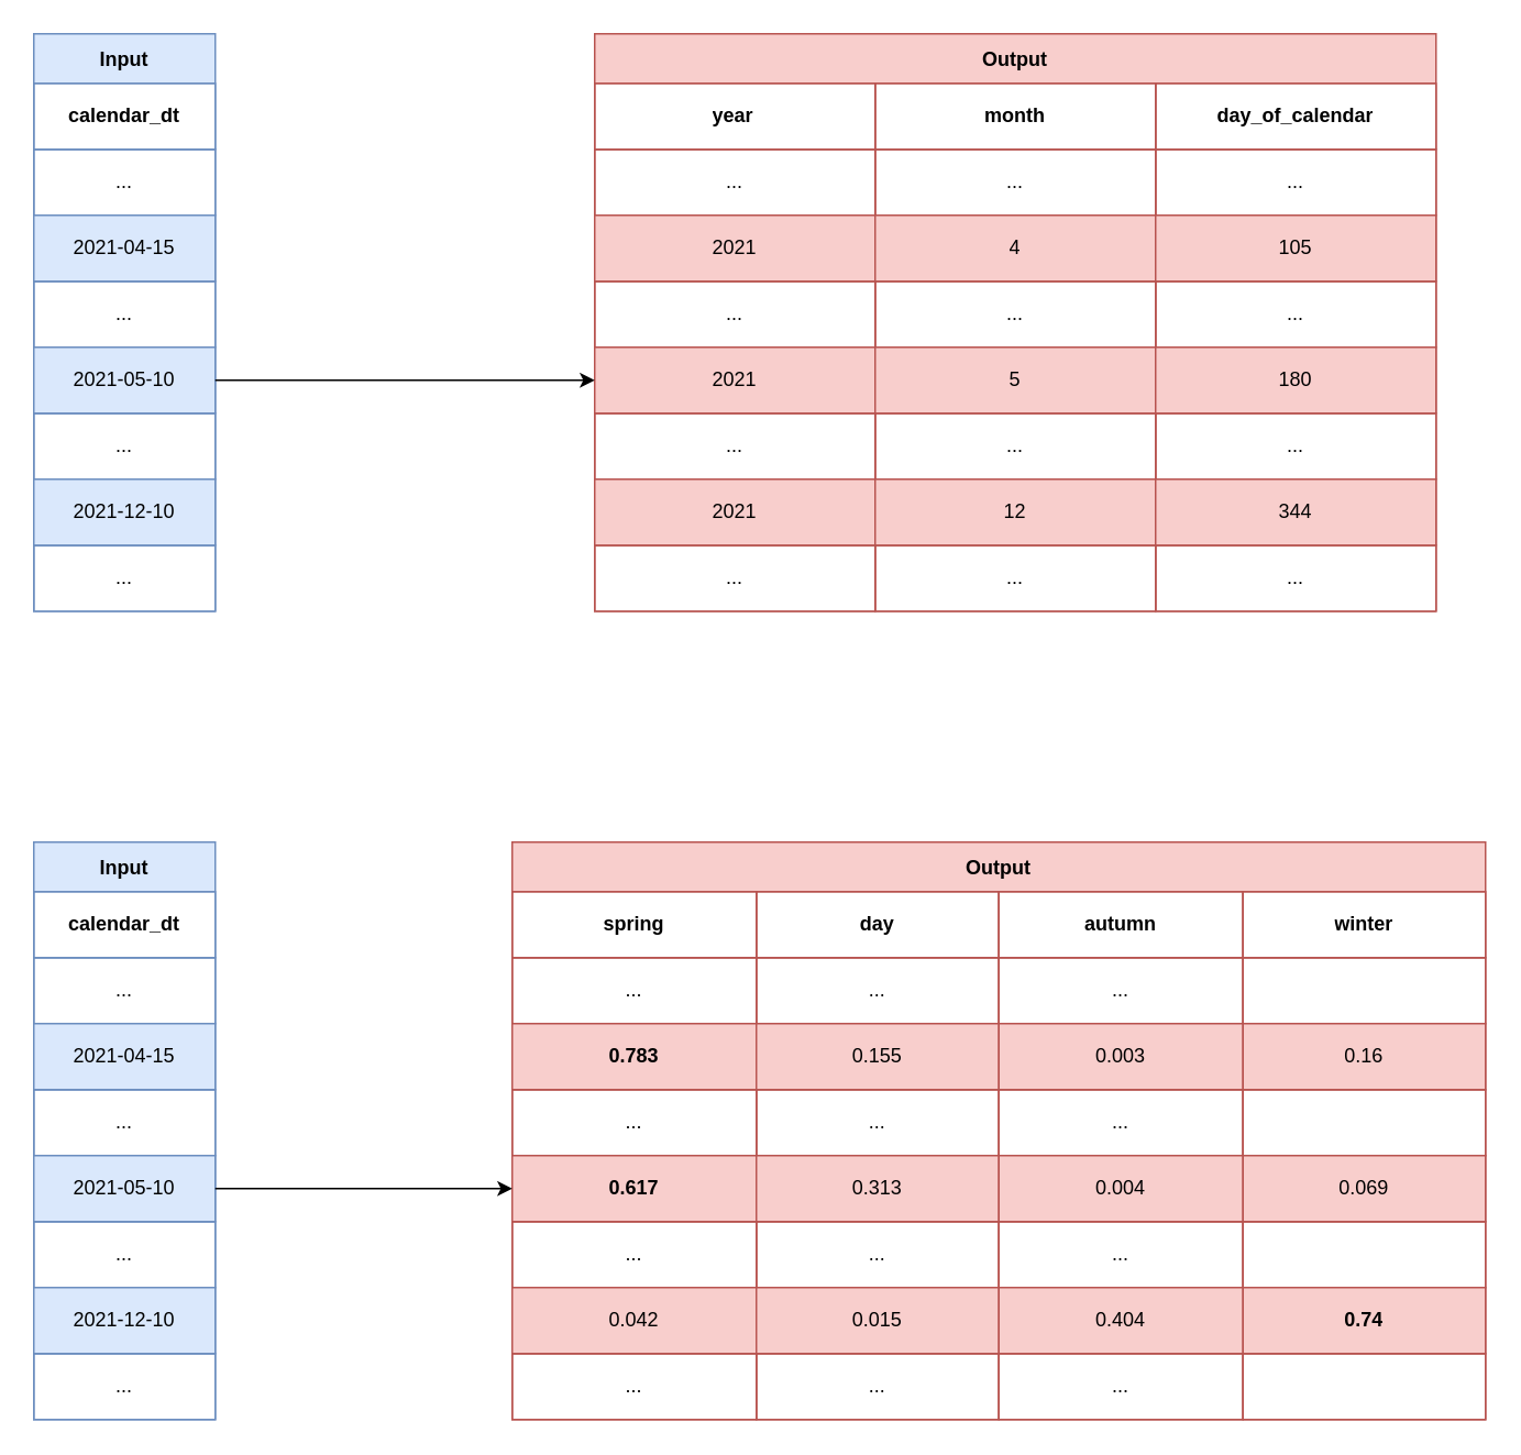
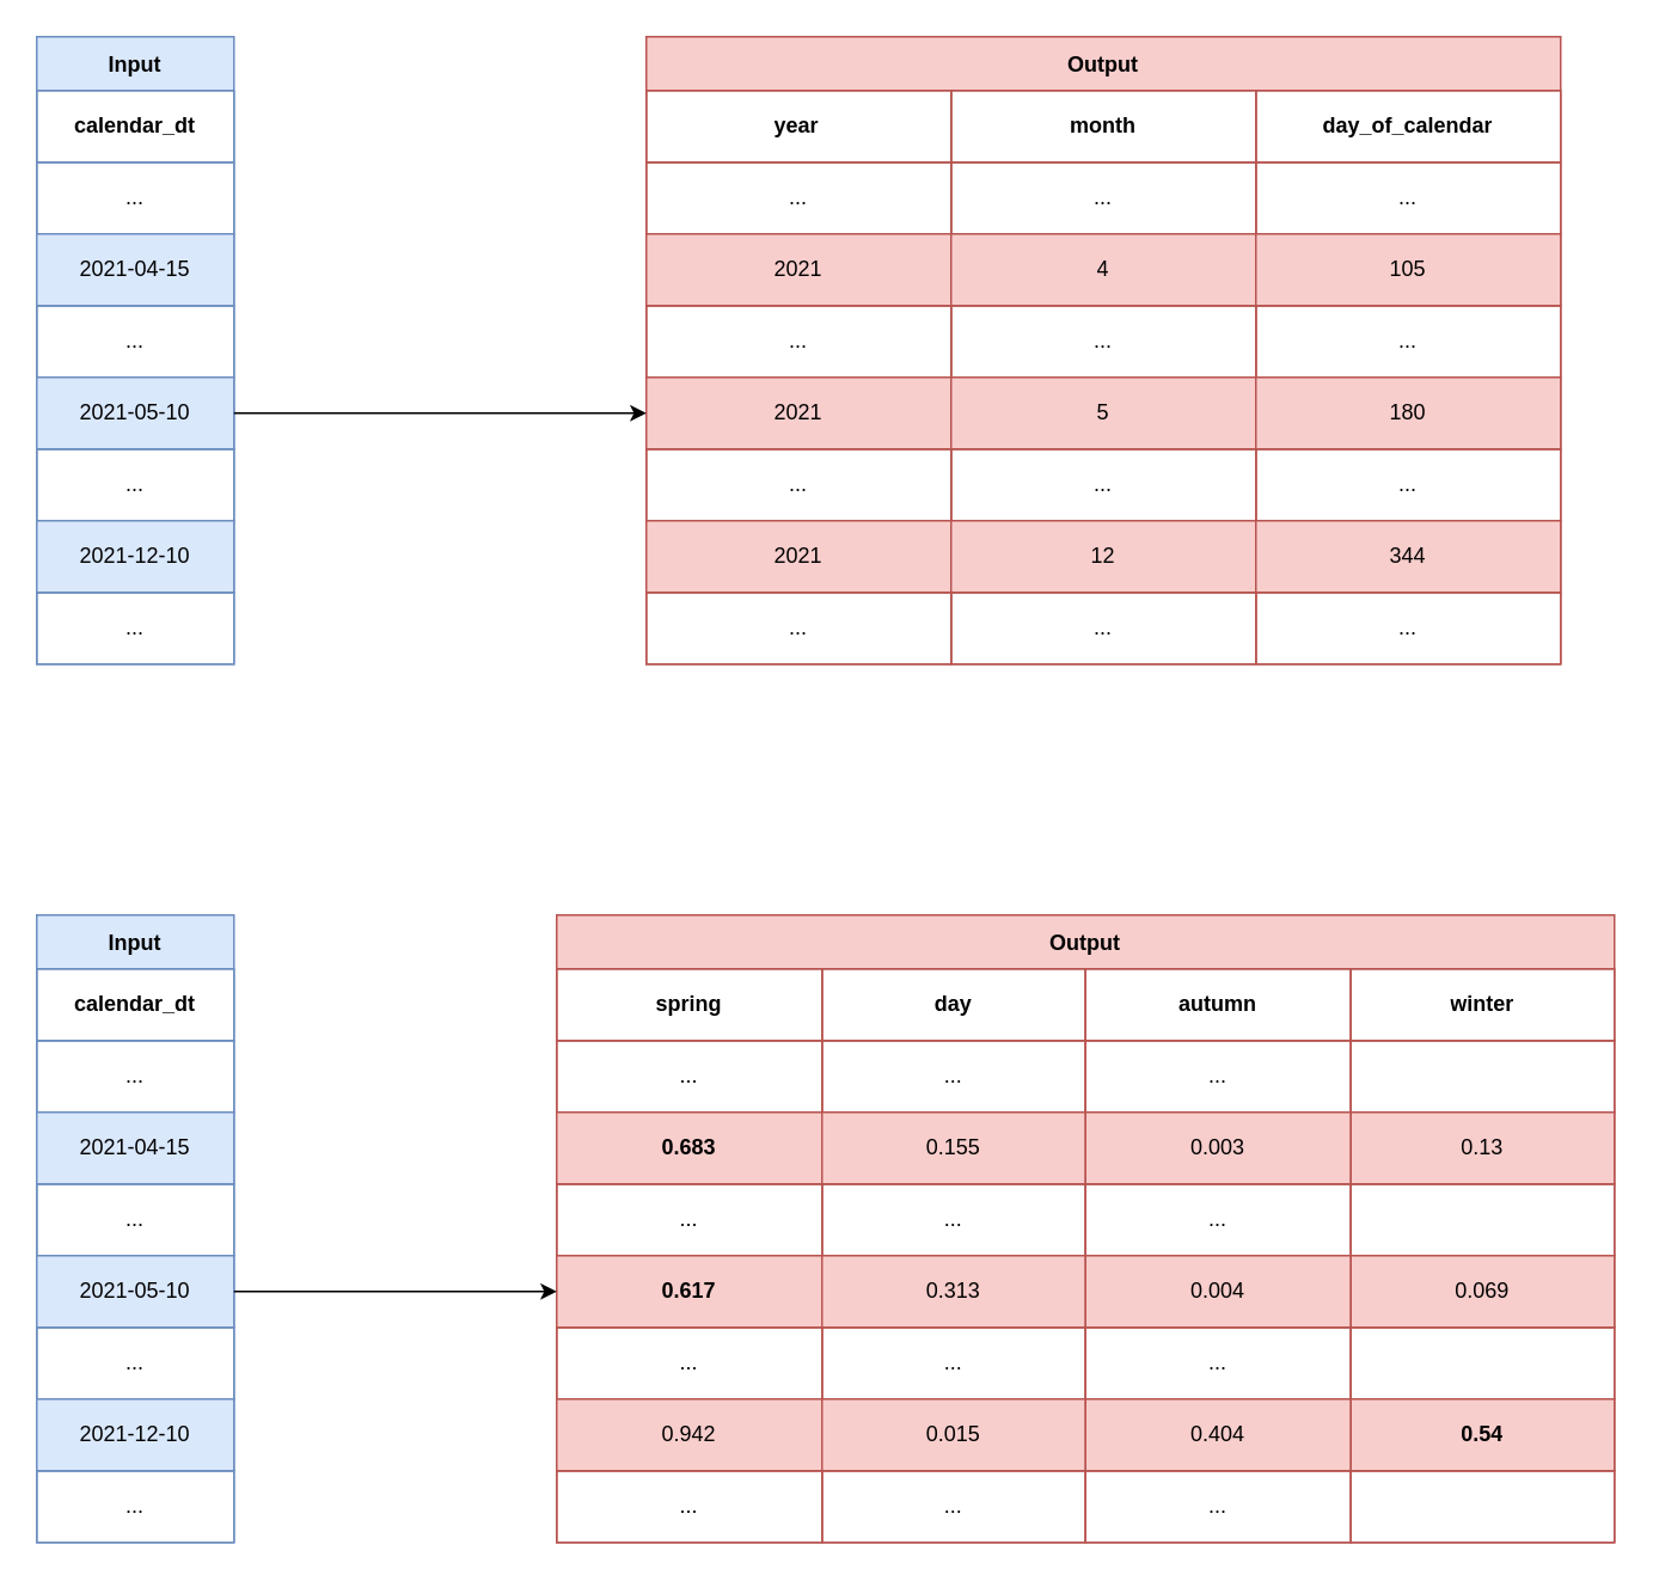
- <mxCell id="82" value="&lt;b&gt;0.783&lt;/b&gt;" style="shape=partialRectangle;html=1;whiteSpace=wrap;connectable=0;fillColor=#f8cecc;top=1;left=1;bottom=1;right=1;overflow=hidden;strokeColor=#B85450;sketch=0;" vertex="1" parent="81"><mxGeometry width="148" height="40" as="geometry"><mxRectangle width="148" height="40" as="alternateBounds" /></mxGeometry></mxCell>
+ <mxCell id="82" value="&lt;b&gt;0.683&lt;/b&gt;" style="shape=partialRectangle;html=1;whiteSpace=wrap;connectable=0;fillColor=#f8cecc;top=1;left=1;bottom=1;right=1;overflow=hidden;strokeColor=#B85450;sketch=0;" vertex="1" parent="81"><mxGeometry width="148" height="40" as="geometry"><mxRectangle width="148" height="40" as="alternateBounds" /></mxGeometry></mxCell>
- <mxCell id="85" value="0.16" style="shape=partialRectangle;html=1;whiteSpace=wrap;connectable=0;fillColor=#f8cecc;top=1;left=1;bottom=1;right=1;overflow=hidden;strokeColor=#B85450;sketch=0;" vertex="1" parent="81"><mxGeometry x="443" width="147" height="40" as="geometry"><mxRectangle width="147" height="40" as="alternateBounds" /></mxGeometry></mxCell>
+ <mxCell id="85" value="0.13" style="shape=partialRectangle;html=1;whiteSpace=wrap;connectable=0;fillColor=#f8cecc;top=1;left=1;bottom=1;right=1;overflow=hidden;strokeColor=#B85450;sketch=0;" vertex="1" parent="81"><mxGeometry x="443" width="147" height="40" as="geometry"><mxRectangle width="147" height="40" as="alternateBounds" /></mxGeometry></mxCell>
- <mxCell id="102" value="0.042" style="shape=partialRectangle;html=1;whiteSpace=wrap;connectable=0;fillColor=#f8cecc;top=1;left=1;bottom=1;right=1;overflow=hidden;strokeColor=#b85450;" vertex="1" parent="101"><mxGeometry width="148" height="40" as="geometry"><mxRectangle width="148" height="40" as="alternateBounds" /></mxGeometry></mxCell>
+ <mxCell id="102" value="0.942" style="shape=partialRectangle;html=1;whiteSpace=wrap;connectable=0;fillColor=#f8cecc;top=1;left=1;bottom=1;right=1;overflow=hidden;strokeColor=#b85450;" vertex="1" parent="101"><mxGeometry width="148" height="40" as="geometry"><mxRectangle width="148" height="40" as="alternateBounds" /></mxGeometry></mxCell>
- <mxCell id="105" value="0.74" style="shape=partialRectangle;html=1;whiteSpace=wrap;connectable=0;fillColor=#f8cecc;top=1;left=1;bottom=1;right=1;overflow=hidden;strokeColor=#b85450;fontStyle=1" vertex="1" parent="101"><mxGeometry x="443" width="147" height="40" as="geometry"><mxRectangle width="147" height="40" as="alternateBounds" /></mxGeometry></mxCell>
+ <mxCell id="105" value="0.54" style="shape=partialRectangle;html=1;whiteSpace=wrap;connectable=0;fillColor=#f8cecc;top=1;left=1;bottom=1;right=1;overflow=hidden;strokeColor=#b85450;fontStyle=1" vertex="1" parent="101"><mxGeometry x="443" width="147" height="40" as="geometry"><mxRectangle width="147" height="40" as="alternateBounds" /></mxGeometry></mxCell>
